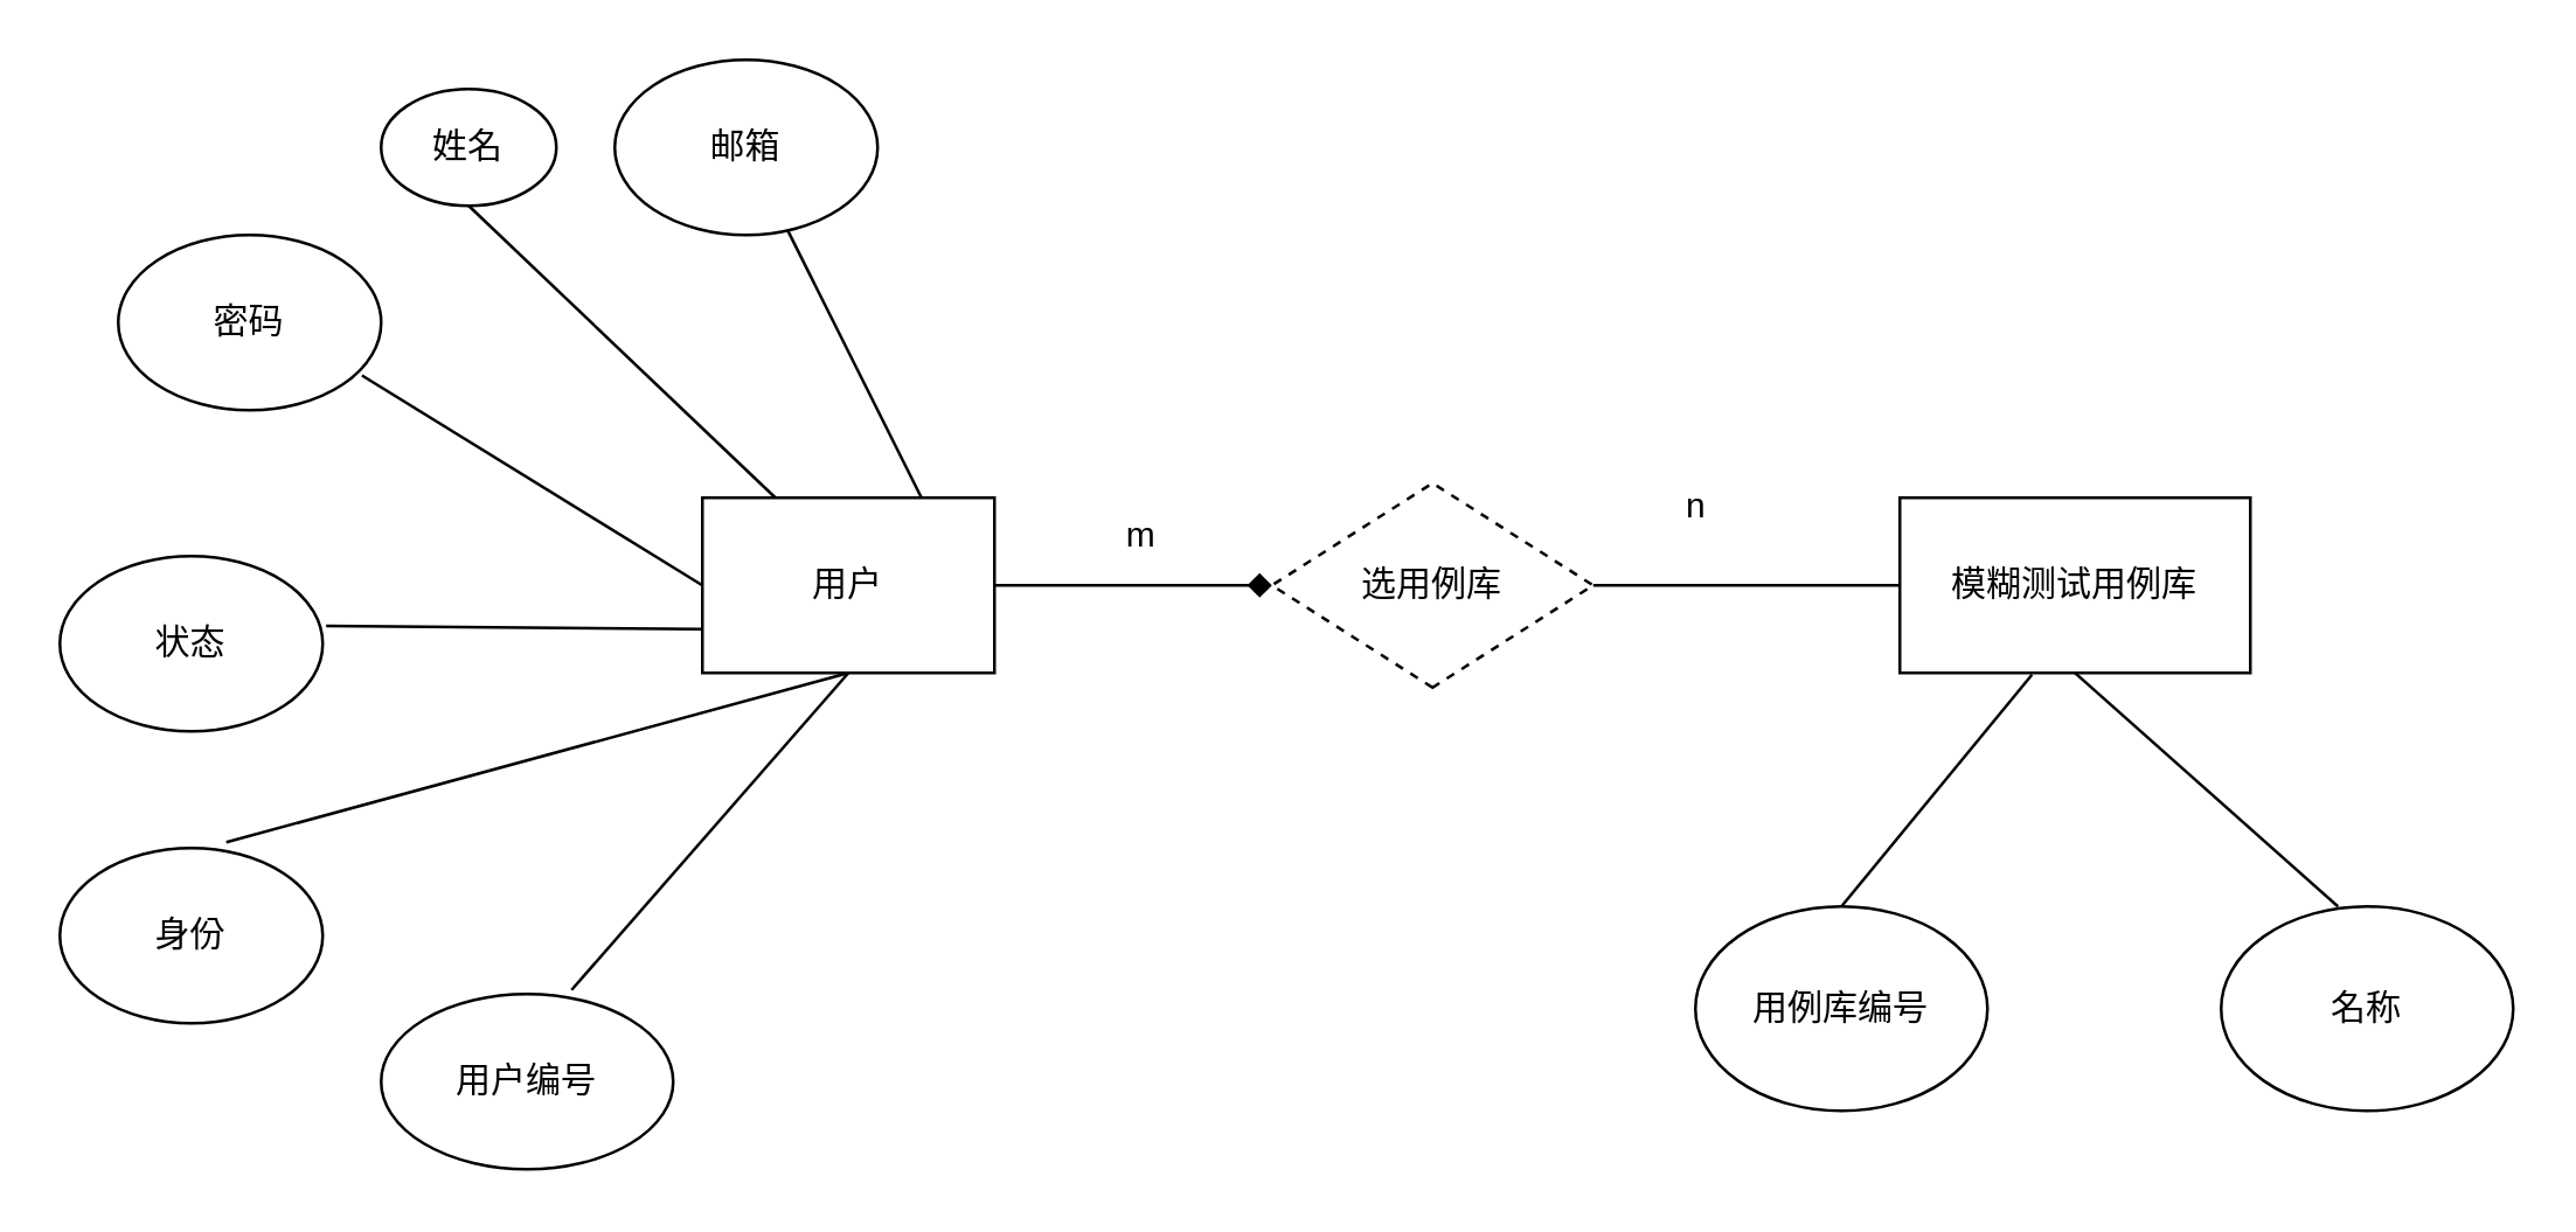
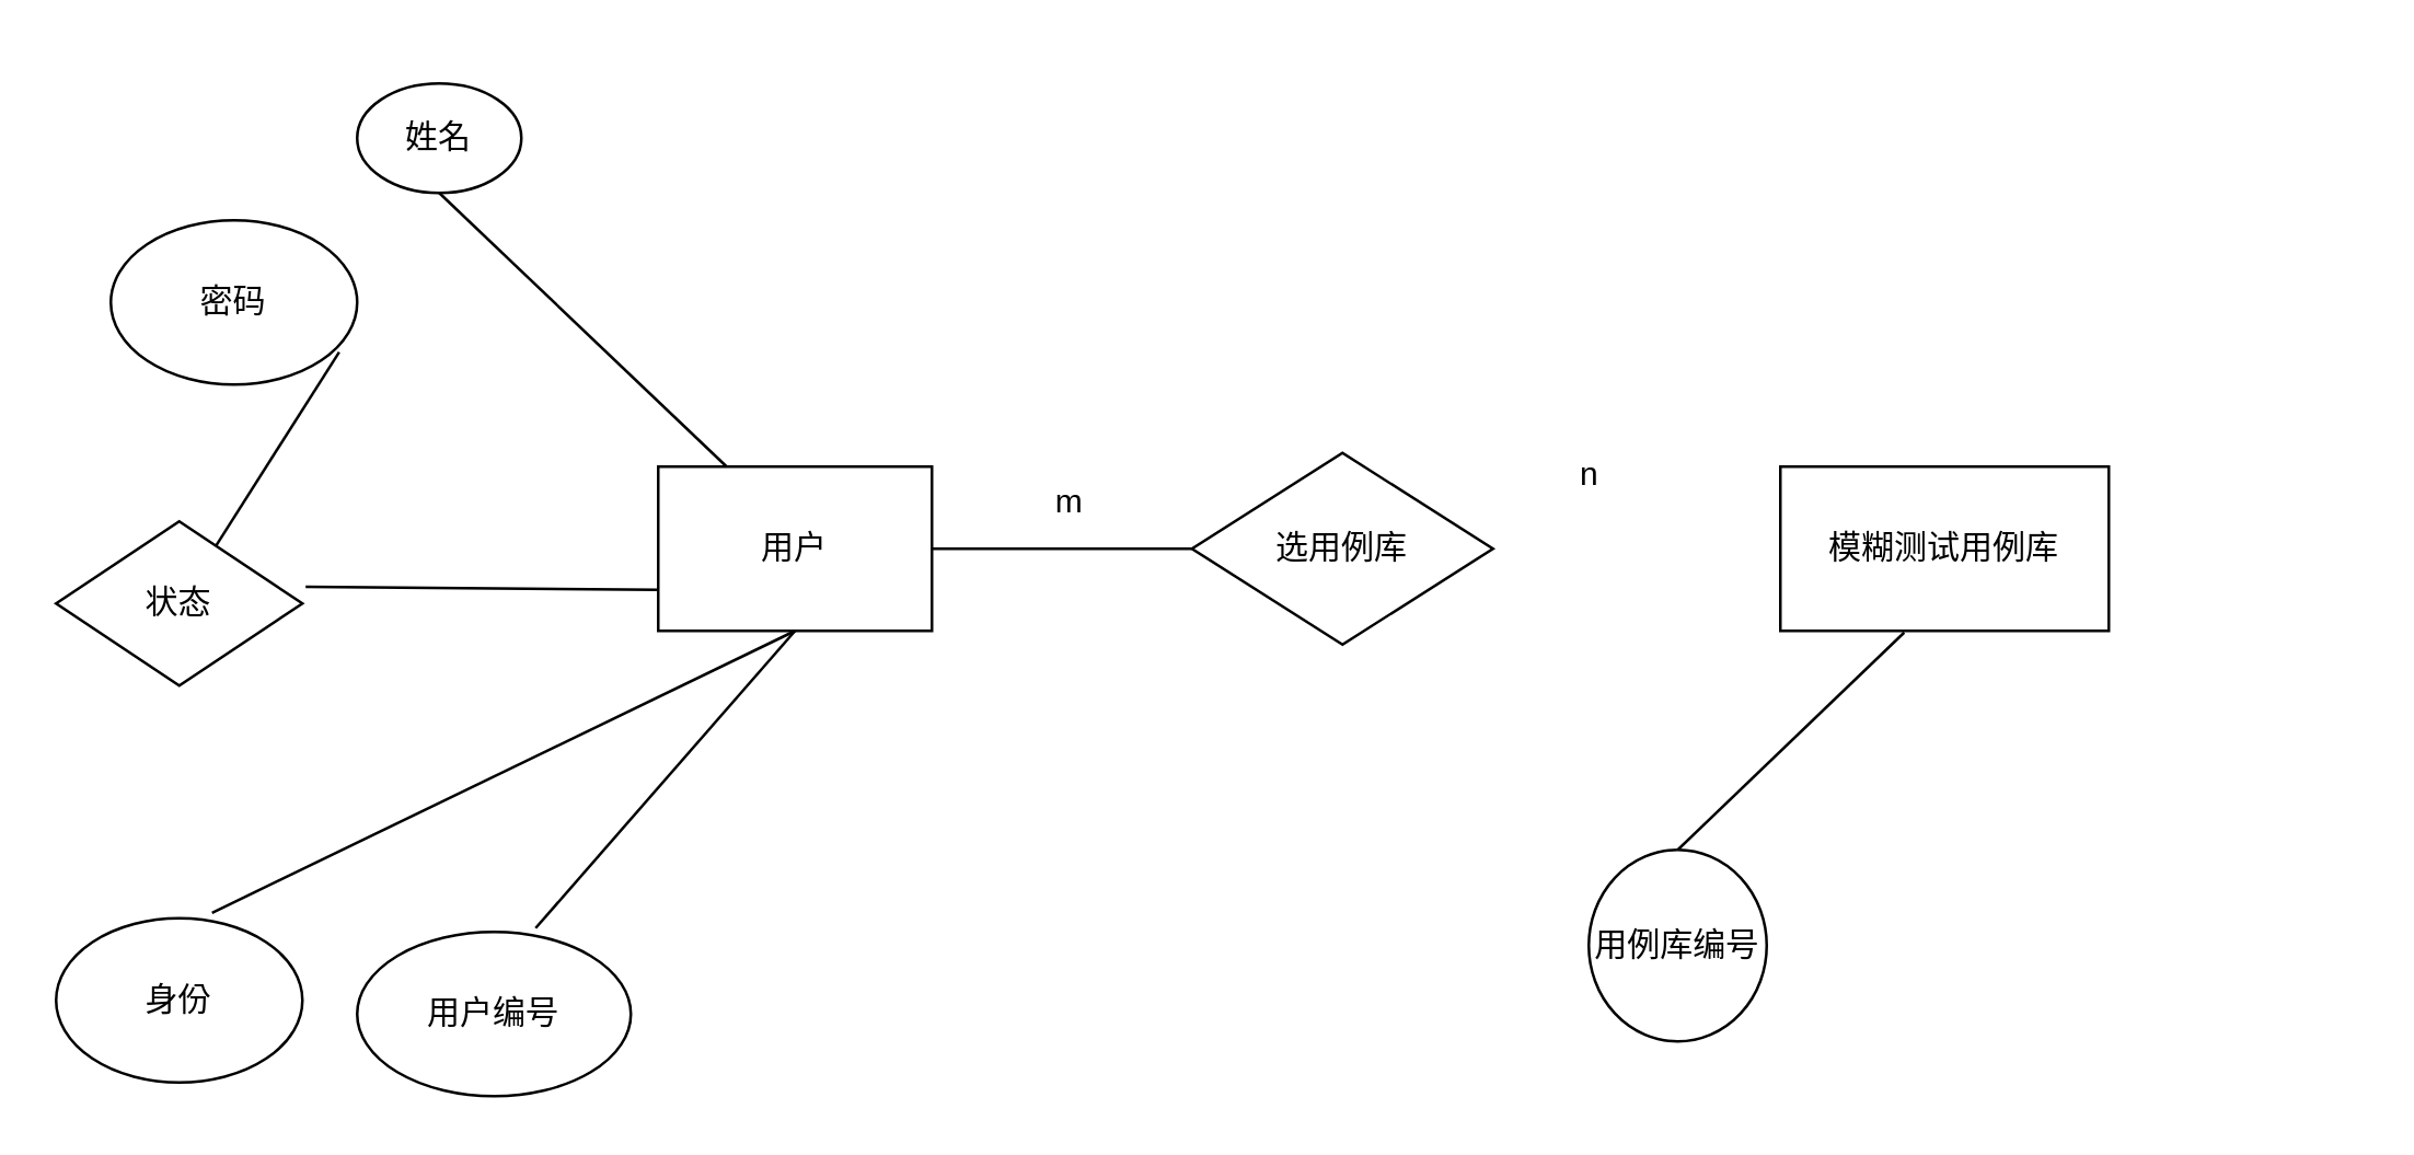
- <mxCell id="8" value="邮箱" style="ellipse;whiteSpace=wrap;html=1;" vertex="1" parent="1"><mxGeometry x="210" y="20" width="90" height="60" as="geometry" /></mxCell>
- <mxCell id="9" value="" style="endArrow=none;html=1;rounded=0;exitX=0.75;exitY=0;exitDx=0;exitDy=0;" edge="1" parent="1" source="5" target="8"><mxGeometry width="50" height="50" relative="1" as="geometry"><mxPoint x="580" y="190" as="sourcePoint" /><mxPoint x="630" y="140" as="targetPoint" /></mxGeometry></mxCell>
- <mxCell id="15" value="" style="endArrow=none;html=1;rounded=0;exitX=0.927;exitY=0.802;exitDx=0;exitDy=0;entryX=0;entryY=0.5;entryDx=0;entryDy=0;exitPerimeter=0;" edge="1" parent="1" source="10" target="5"><mxGeometry width="50" height="50" relative="1" as="geometry"><mxPoint x="390" y="220" as="sourcePoint" /><mxPoint x="530" y="200" as="targetPoint" /></mxGeometry></mxCell>
+ <mxCell id="15" value="" style="endArrow=none;html=1;rounded=0;exitX=0.927;exitY=0.802;exitDx=0;exitDy=0;exitPerimeter=0;" edge="1" parent="1" source="10" target="11"><mxGeometry width="50" height="50" relative="1" as="geometry"><mxPoint x="390" y="220" as="sourcePoint" /><mxPoint x="530" y="200" as="targetPoint" /></mxGeometry></mxCell>
- <mxCell id="19" value="" style="endArrow=diamond;html=1;rounded=0;exitX=1;exitY=0.5;exitDx=0;exitDy=0;entryX=1;entryY=0.5;entryDx=0;entryDy=0;" edge="1" parent="1" source="5" target="18"><mxGeometry width="50" height="50" relative="1" as="geometry"><mxPoint x="420" y="120" as="sourcePoint" /><mxPoint x="470" y="70" as="targetPoint" /></mxGeometry></mxCell>
+ <mxCell id="19" value="" style="endArrow=none;html=1;rounded=0;exitX=1;exitY=0.5;exitDx=0;exitDy=0;entryX=1;entryY=0.5;entryDx=0;entryDy=0;" edge="1" parent="1" source="5" target="18"><mxGeometry width="50" height="50" relative="1" as="geometry"><mxPoint x="420" y="120" as="sourcePoint" /><mxPoint x="470" y="70" as="targetPoint" /></mxGeometry></mxCell>
- <mxCell id="18" value="选用例库" style="rhombus;whiteSpace=wrap;html=1;direction=west;dashed=1;" vertex="1" parent="1"><mxGeometry x="435" y="165" width="110" height="70" as="geometry" /></mxCell>
+ <mxCell id="18" value="选用例库" style="rhombus;whiteSpace=wrap;html=1;direction=west;" vertex="1" parent="1"><mxGeometry x="435" y="165" width="110" height="70" as="geometry" /></mxCell>
- <mxCell id="20" value="" style="endArrow=none;html=1;rounded=0;entryX=0;entryY=0.5;entryDx=0;entryDy=0;exitX=0;exitY=0.5;exitDx=0;exitDy=0;" edge="1" parent="1" source="18" target="2"><mxGeometry width="50" height="50" relative="1" as="geometry"><mxPoint x="470" y="340" as="sourcePoint" /><mxPoint x="520" y="290" as="targetPoint" /><Array as="points" /></mxGeometry></mxCell>
- <mxCell id="11" value="状态" style="ellipse;whiteSpace=wrap;html=1;" vertex="1" parent="1"><mxGeometry x="20" y="190" width="90" height="60" as="geometry" /></mxCell>
+ <mxCell id="11" value="状态" style="rhombus;whiteSpace=wrap;html=1;" vertex="1" parent="1"><mxGeometry x="20" y="190" width="90" height="60" as="geometry" /></mxCell>
- <mxCell id="24" value="" style="endArrow=none;html=1;rounded=0;entryX=0.5;entryY=1;entryDx=0;entryDy=0;exitX=0.4;exitY=0;exitDx=0;exitDy=0;exitPerimeter=0;" edge="1" parent="1" source="3" target="2"><mxGeometry width="50" height="50" relative="1" as="geometry"><mxPoint x="710" y="450" as="sourcePoint" /><mxPoint x="760" y="400" as="targetPoint" /></mxGeometry></mxCell>
- <mxCell id="12" value="身份" style="ellipse;whiteSpace=wrap;html=1;" vertex="1" parent="1"><mxGeometry x="20" y="290" width="90" height="60" as="geometry" /></mxCell>
+ <mxCell id="12" value="身份" style="ellipse;whiteSpace=wrap;html=1;" vertex="1" parent="1"><mxGeometry x="20" y="335" width="90" height="60" as="geometry" /></mxCell>
- <mxCell id="4" value="用例库编号" style="ellipse;whiteSpace=wrap;html=1;" vertex="1" parent="1"><mxGeometry x="580" y="310" width="100" height="70" as="geometry" /></mxCell>
+ <mxCell id="4" value="用例库编号" style="ellipse;whiteSpace=wrap;html=1;" vertex="1" parent="1"><mxGeometry x="580" y="310" width="65" height="70" as="geometry" /></mxCell>
- <mxCell id="3" value="名称" style="ellipse;whiteSpace=wrap;html=1;" vertex="1" parent="1"><mxGeometry x="760" y="310" width="100" height="70" as="geometry" /></mxCell>
